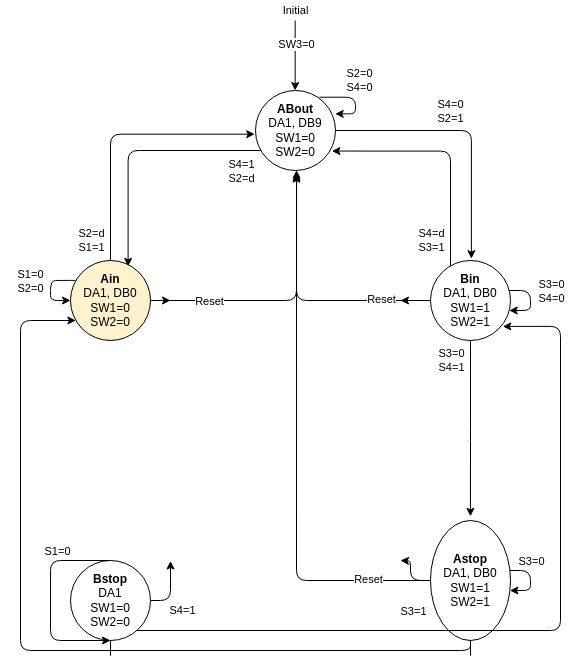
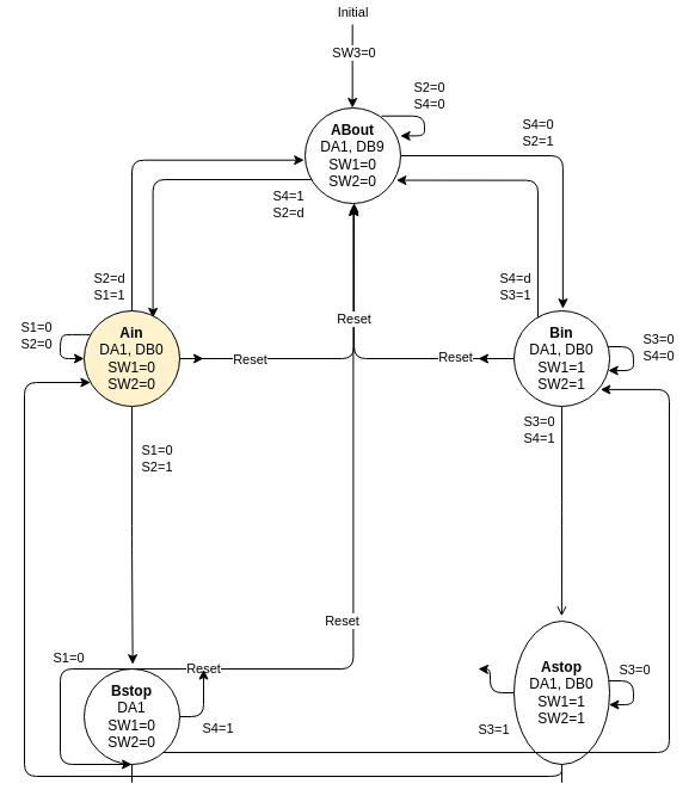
+ <mxCell id="9" style="edgeStyle=orthogonalEdgeStyle;rounded=1;orthogonalLoop=1;jettySize=auto;html=1;entryX=0.508;entryY=-0.047;entryDx=0;entryDy=0;entryPerimeter=0;" edge="1" parent="1" source="14" target="37"><mxGeometry relative="1" as="geometry" /></mxCell>
+ <mxCell id="10" value="&lt;div&gt;S1=0&lt;/div&gt;&lt;div&gt;S2=1&lt;br&gt;&lt;/div&gt;" style="edgeLabel;html=1;align=center;verticalAlign=middle;resizable=0;points=[];" vertex="1" connectable="0" parent="9"><mxGeometry x="-0.314" y="-3" relative="1" as="geometry"><mxPoint x="23" y="-30.69" as="offset" /></mxGeometry></mxCell>
- <mxCell id="23" style="edgeStyle=orthogonalEdgeStyle;orthogonalLoop=1;jettySize=auto;html=1;entryX=0.513;entryY=1.045;entryDx=0;entryDy=0;entryPerimeter=0;rounded=1;" edge="1" parent="1" source="29" target="6"><mxGeometry relative="1" as="geometry" /></mxCell>
- <mxCell id="24" value="Reset" style="edgeLabel;html=1;align=center;verticalAlign=middle;resizable=0;points=[];" vertex="1" connectable="0" parent="23"><mxGeometry x="-0.766" y="-2" relative="1" as="geometry"><mxPoint as="offset" /></mxGeometry></mxCell>
- <mxCell id="17" style="edgeStyle=orthogonalEdgeStyle;rounded=1;orthogonalLoop=1;jettySize=auto;html=1;entryX=0.499;entryY=-0.035;entryDx=0;entryDy=0;entryPerimeter=0;" edge="1" parent="1" source="22" target="29"><mxGeometry relative="1" as="geometry" /></mxCell>
+ <mxCell id="17" style="edgeStyle=orthogonalEdgeStyle;rounded=1;orthogonalLoop=1;jettySize=auto;html=1;entryX=0.499;entryY=-0.035;entryDx=0;entryDy=0;entryPerimeter=0;endArrow=open;" edge="1" parent="1" source="22" target="29"><mxGeometry relative="1" as="geometry" /></mxCell>
+ <mxCell id="30" value="Reset" style="edgeStyle=orthogonalEdgeStyle;orthogonalLoop=1;jettySize=auto;html=1;entryX=0.505;entryY=1.023;entryDx=0;entryDy=0;entryPerimeter=0;rounded=1;" edge="1" parent="1" source="37" target="6"><mxGeometry x="-0.455" y="20" relative="1" as="geometry"><Array as="points"><mxPoint x="295" y="560" /></Array><mxPoint x="20" y="-20" as="offset" /></mxGeometry></mxCell>
+ <mxCell id="31" value="Reset" style="edgeLabel;html=1;align=center;verticalAlign=middle;resizable=0;points=[];" vertex="1" connectable="0" parent="30"><mxGeometry x="0.67" y="-2" relative="1" as="geometry"><mxPoint x="-2.4" y="0.17" as="offset" /></mxGeometry></mxCell>
+ <mxCell id="32" value="Reset" style="edgeLabel;html=1;align=center;verticalAlign=middle;resizable=0;points=[];" vertex="1" connectable="0" parent="30"><mxGeometry x="-0.793" y="-3" relative="1" as="geometry"><mxPoint y="-3.03" as="offset" /></mxGeometry></mxCell>
